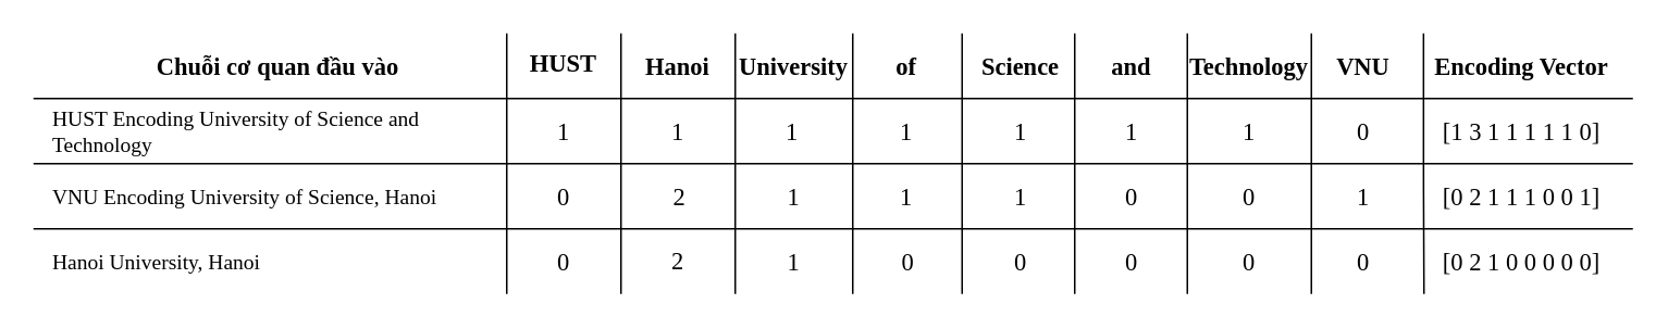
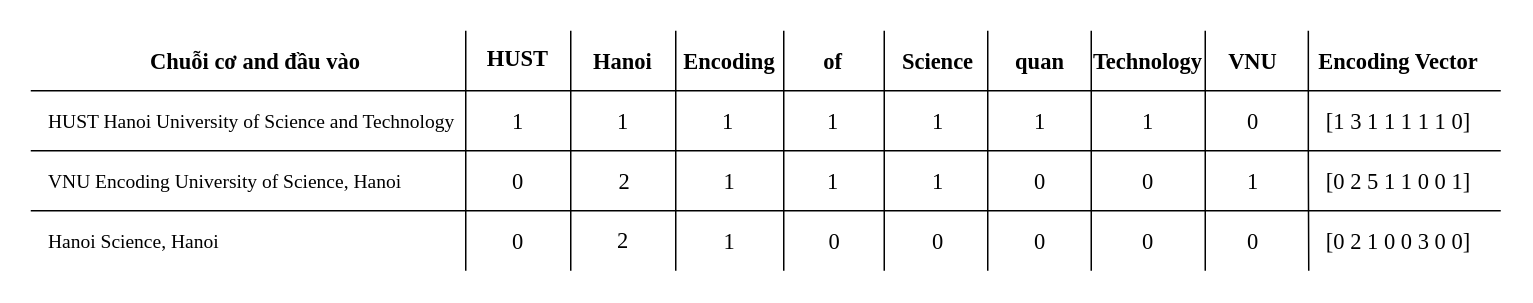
- <mxCell id="13" value="&lt;p&gt;&lt;font face=&quot;Latin Modern&quot; size=&quot;1&quot;&gt;&lt;b style=&quot;font-size: 15px&quot;&gt;Chuỗi cơ quan đầu vào&lt;/b&gt;&lt;/font&gt;&lt;/p&gt;" style="text;html=1;strokeColor=none;fillColor=none;align=center;verticalAlign=middle;whiteSpace=wrap;rounded=0;fontFamily=Latin Modern 2;FType=w;" parent="1" vertex="1"><mxGeometry x="30" y="20" width="280" height="40" as="geometry" /></mxCell>
+ <mxCell id="13" value="&lt;p&gt;&lt;font face=&quot;Latin Modern&quot; size=&quot;1&quot;&gt;&lt;b style=&quot;font-size: 15px&quot;&gt;Chuỗi cơ and đầu vào&lt;/b&gt;&lt;/font&gt;&lt;/p&gt;" style="text;html=1;strokeColor=none;fillColor=none;align=center;verticalAlign=middle;whiteSpace=wrap;rounded=0;fontFamily=Latin Modern 2;FType=w;" parent="1" vertex="1"><mxGeometry x="30" y="20" width="280" height="40" as="geometry" /></mxCell>
- <mxCell id="5" value="&lt;p&gt;&lt;font face=&quot;Latin Modern&quot; size=&quot;1&quot;&gt;&lt;b style=&quot;font-size: 15px&quot;&gt;University&lt;/b&gt;&lt;/font&gt;&lt;/p&gt;" style="text;html=1;strokeColor=none;fillColor=none;align=center;verticalAlign=middle;whiteSpace=wrap;rounded=0;fontFamily=Latin Modern 2;FType=w;" parent="1" vertex="1"><mxGeometry x="451" y="20" width="70" height="40" as="geometry" /></mxCell>
+ <mxCell id="5" value="&lt;p&gt;&lt;font face=&quot;Latin Modern&quot; size=&quot;1&quot;&gt;&lt;b style=&quot;font-size: 15px&quot;&gt;Encoding&lt;/b&gt;&lt;/font&gt;&lt;/p&gt;" style="text;html=1;strokeColor=none;fillColor=none;align=center;verticalAlign=middle;whiteSpace=wrap;rounded=0;fontFamily=Latin Modern 2;FType=w;" parent="1" vertex="1"><mxGeometry x="451" y="20" width="70" height="40" as="geometry" /></mxCell>
- <mxCell id="8" value="&lt;p&gt;&lt;font style=&quot;line-height: 120% ; font-size: 15px&quot; face=&quot;Latin Modern&quot;&gt;and&lt;/font&gt;&lt;/p&gt;" style="text;html=1;strokeColor=none;fillColor=none;align=center;verticalAlign=middle;whiteSpace=wrap;rounded=0;fontFamily=Latin Modern 2;FType=w;fontStyle=1" parent="1" vertex="1"><mxGeometry x="658" y="20" width="70" height="40" as="geometry" /></mxCell>
+ <mxCell id="8" value="&lt;p&gt;&lt;font style=&quot;line-height: 120% ; font-size: 15px&quot; face=&quot;Latin Modern&quot;&gt;quan&lt;/font&gt;&lt;/p&gt;" style="text;html=1;strokeColor=none;fillColor=none;align=center;verticalAlign=middle;whiteSpace=wrap;rounded=0;fontFamily=Latin Modern 2;FType=w;fontStyle=1" parent="1" vertex="1"><mxGeometry x="658" y="20" width="70" height="40" as="geometry" /></mxCell>
- <mxCell id="14" value="&lt;p&gt;&lt;span style=&quot;font-family: &amp;#34;latin modern&amp;#34; ; font-size: 13px&quot;&gt;HUST Encoding University of Science and Technology&lt;/span&gt;&lt;br&gt;&lt;/p&gt;" style="text;html=1;strokeColor=none;fillColor=none;align=left;verticalAlign=middle;whiteSpace=wrap;rounded=0;fontFamily=Latin Modern 2;FType=w;" parent="1" vertex="1"><mxGeometry x="30" y="60" width="280" height="40" as="geometry" /></mxCell>
+ <mxCell id="14" value="&lt;p&gt;&lt;span style=&quot;font-family: &amp;#34;latin modern&amp;#34; ; font-size: 13px&quot;&gt;HUST Hanoi University of Science and Technology&lt;/span&gt;&lt;br&gt;&lt;/p&gt;" style="text;html=1;strokeColor=none;fillColor=none;align=left;verticalAlign=middle;whiteSpace=wrap;rounded=0;fontFamily=Latin Modern 2;FType=w;" parent="1" vertex="1"><mxGeometry x="30" y="60" width="280" height="40" as="geometry" /></mxCell>
- <mxCell id="26" value="&lt;p&gt;&lt;span style=&quot;font-family: &amp;#34;latin modern&amp;#34; ; font-size: 15px&quot;&gt;[0 2 1 1 1 0 0 1]&lt;/span&gt;&lt;br&gt;&lt;/p&gt;" style="text;html=1;strokeColor=none;fillColor=none;align=center;verticalAlign=middle;whiteSpace=wrap;rounded=0;fontFamily=Latin Modern 2;FType=w;" parent="1" vertex="1"><mxGeometry x="872" y="100" width="120" height="39" as="geometry" /></mxCell>
+ <mxCell id="26" value="&lt;p&gt;&lt;span style=&quot;font-family: &amp;#34;latin modern&amp;#34; ; font-size: 15px&quot;&gt;[0 2 5 1 1 0 0 1]&lt;/span&gt;&lt;br&gt;&lt;/p&gt;" style="text;html=1;strokeColor=none;fillColor=none;align=center;verticalAlign=middle;whiteSpace=wrap;rounded=0;fontFamily=Latin Modern 2;FType=w;" parent="1" vertex="1"><mxGeometry x="872" y="100" width="120" height="39" as="geometry" /></mxCell>
- <mxCell id="16" value="&lt;p&gt;&lt;span style=&quot;font-family: &amp;#34;latin modern&amp;#34; ; font-size: 13px&quot;&gt;Hanoi University, Hanoi&lt;/span&gt;&lt;br&gt;&lt;/p&gt;" style="text;html=1;strokeColor=none;fillColor=none;align=left;verticalAlign=middle;whiteSpace=wrap;rounded=0;fontFamily=Latin Modern 2;FType=w;" parent="1" vertex="1"><mxGeometry x="30" y="140" width="280" height="40" as="geometry" /></mxCell>
+ <mxCell id="16" value="&lt;p&gt;&lt;span style=&quot;font-family: &amp;#34;latin modern&amp;#34; ; font-size: 13px&quot;&gt;Hanoi Science, Hanoi&lt;/span&gt;&lt;br&gt;&lt;/p&gt;" style="text;html=1;strokeColor=none;fillColor=none;align=left;verticalAlign=middle;whiteSpace=wrap;rounded=0;fontFamily=Latin Modern 2;FType=w;" parent="1" vertex="1"><mxGeometry x="30" y="140" width="280" height="40" as="geometry" /></mxCell>
- <mxCell id="25" value="&lt;p&gt;&lt;span style=&quot;font-family: &amp;#34;latin modern&amp;#34; ; font-size: 15px&quot;&gt;[0 2 1 0 0 0 0 0]&lt;/span&gt;&lt;br&gt;&lt;/p&gt;" style="text;html=1;strokeColor=none;fillColor=none;align=center;verticalAlign=middle;whiteSpace=wrap;rounded=0;fontFamily=Latin Modern 2;FType=w;" parent="1" vertex="1"><mxGeometry x="872" y="140" width="120" height="39" as="geometry" /></mxCell>
+ <mxCell id="25" value="&lt;p&gt;&lt;span style=&quot;font-family: &amp;#34;latin modern&amp;#34; ; font-size: 15px&quot;&gt;[0 2 1 0 0 3 0 0]&lt;/span&gt;&lt;br&gt;&lt;/p&gt;" style="text;html=1;strokeColor=none;fillColor=none;align=center;verticalAlign=middle;whiteSpace=wrap;rounded=0;fontFamily=Latin Modern 2;FType=w;" parent="1" vertex="1"><mxGeometry x="872" y="140" width="120" height="39" as="geometry" /></mxCell>
